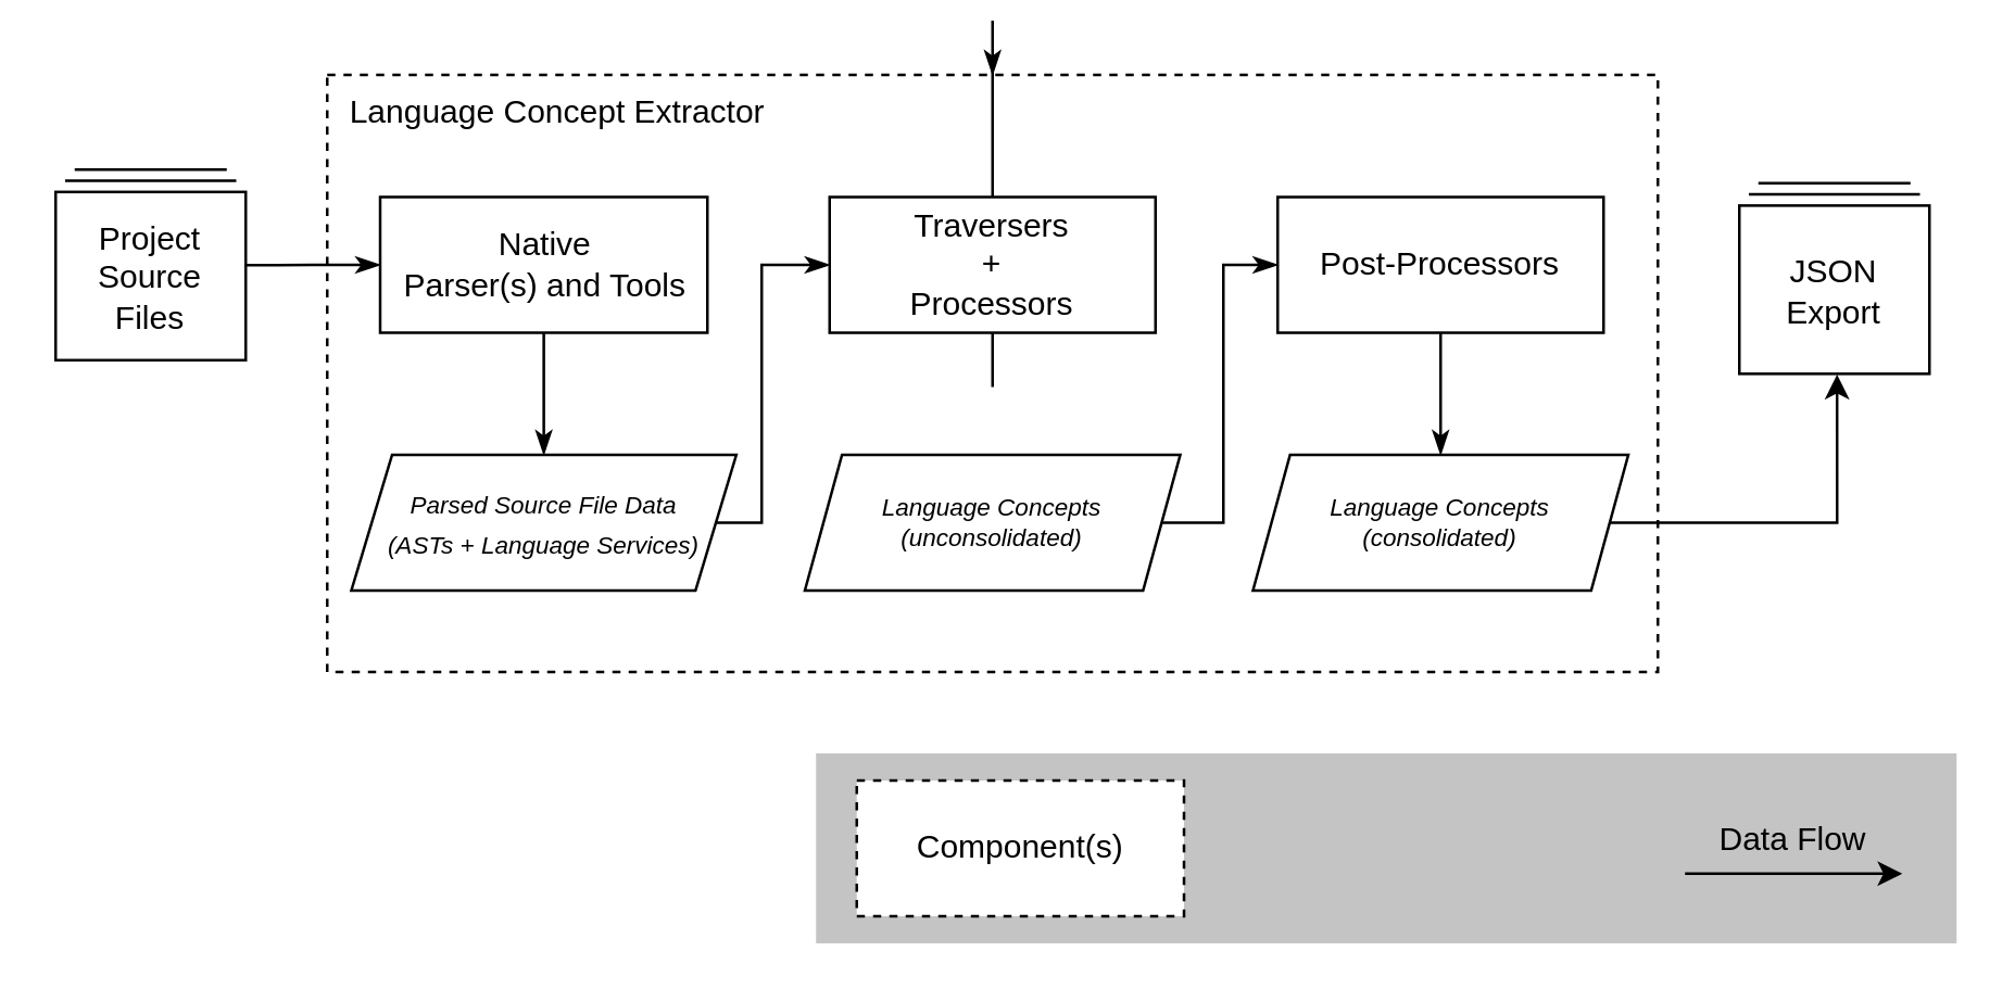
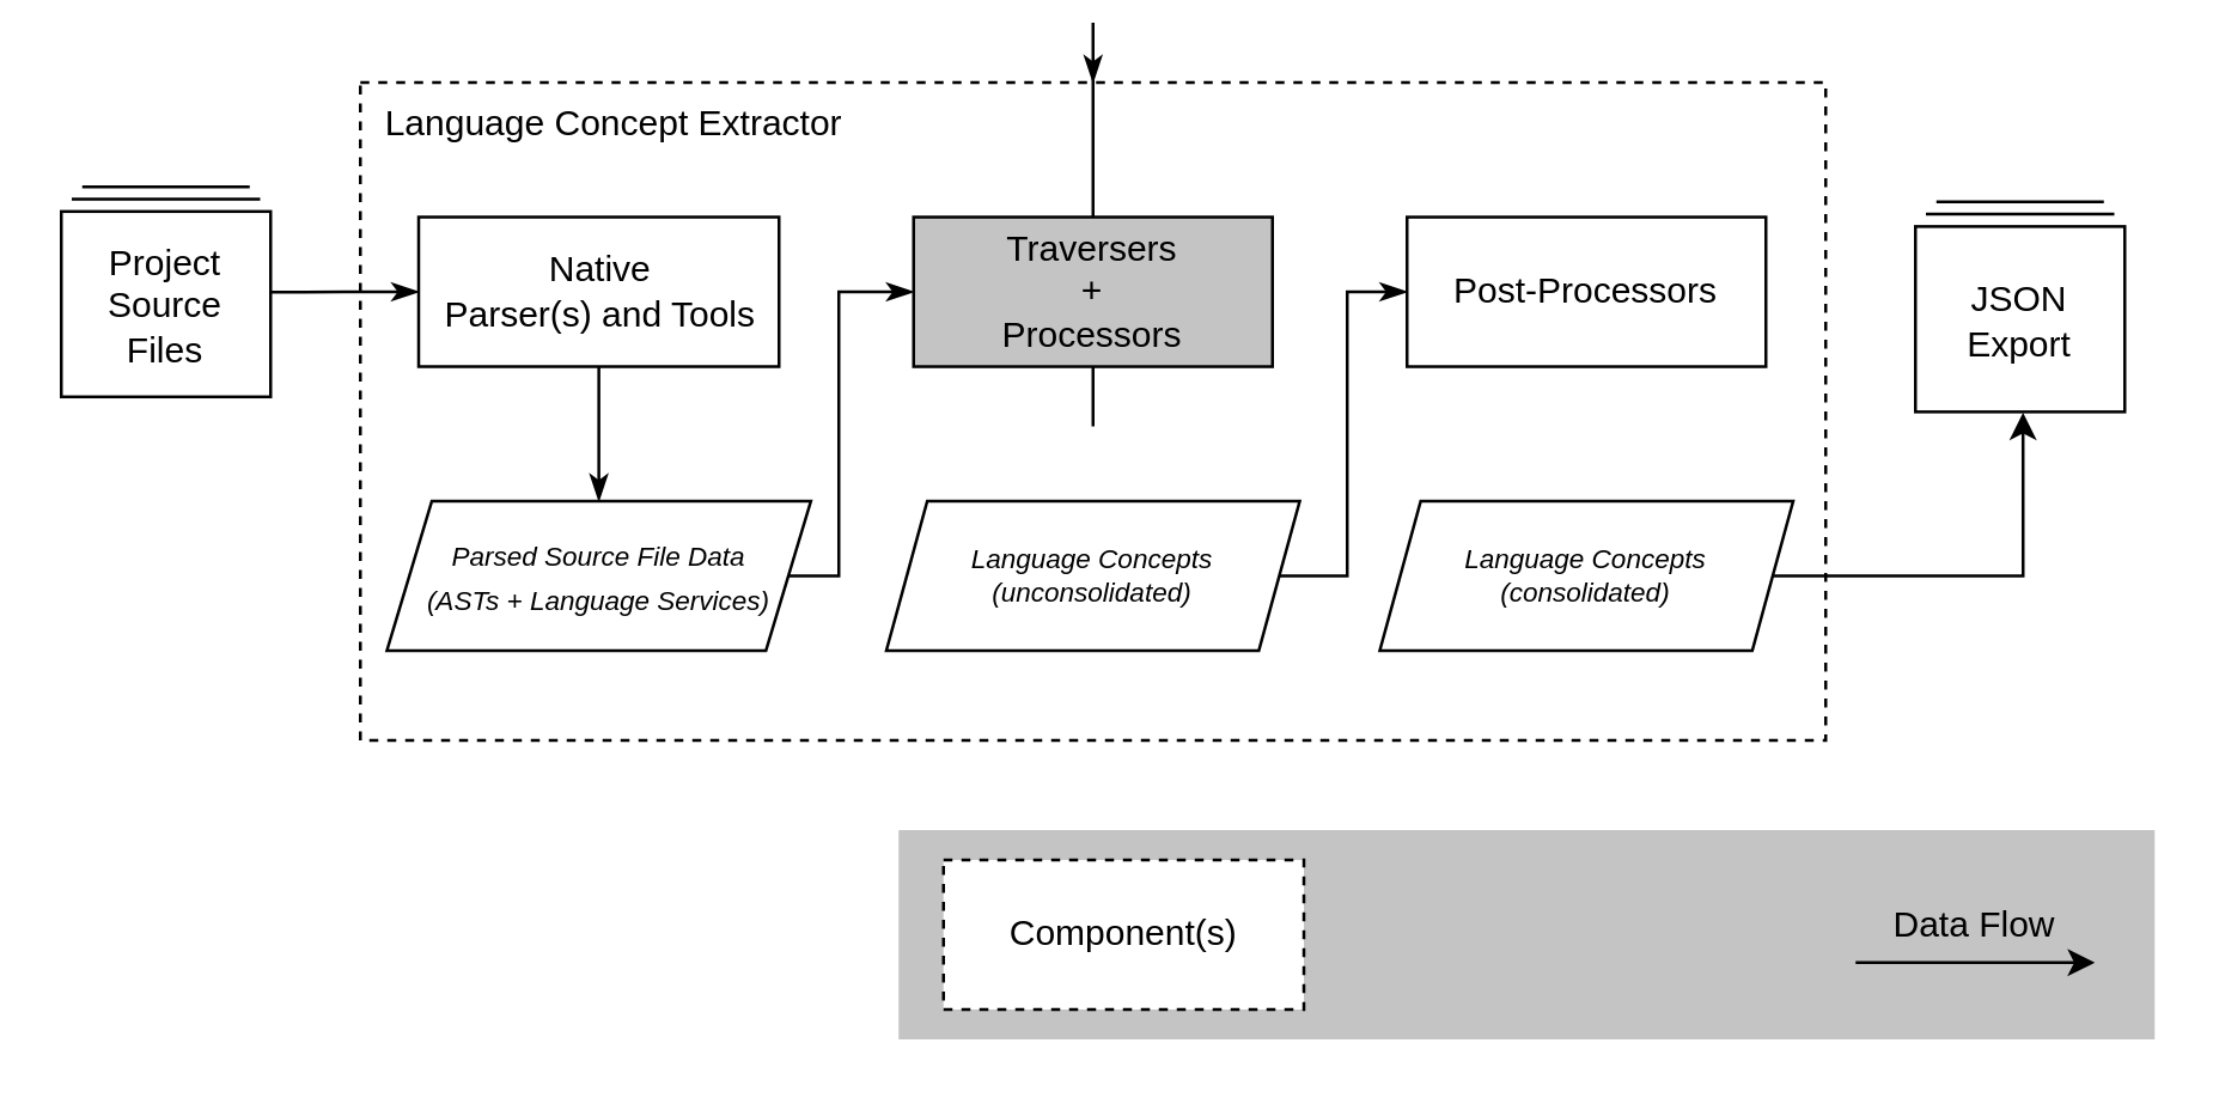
- <mxCell id="4" value="Traversers&lt;br&gt;+&lt;br&gt;Processors" style="rounded=0;whiteSpace=wrap;html=1;" parent="1" vertex="1"><mxGeometry x="305" y="65.01" width="120" height="50" as="geometry" /></mxCell>
+ <mxCell id="4" value="Traversers&lt;br&gt;+&lt;br&gt;Processors" style="rounded=0;whiteSpace=wrap;html=1;fillColor=#c4c4c4;" parent="1" vertex="1"><mxGeometry x="305" y="65.01" width="120" height="50" as="geometry" /></mxCell>
- <mxCell id="5" style="edgeStyle=orthogonalEdgeStyle;rounded=0;orthogonalLoop=1;jettySize=auto;html=1;exitX=0.5;exitY=1;exitDx=0;exitDy=0;entryX=0.5;entryY=0;entryDx=0;entryDy=0;startArrow=none;startFill=0;endArrow=classicThin;endFill=1;" parent="1" source="6" target="21" edge="1"><mxGeometry relative="1" as="geometry" /></mxCell>
